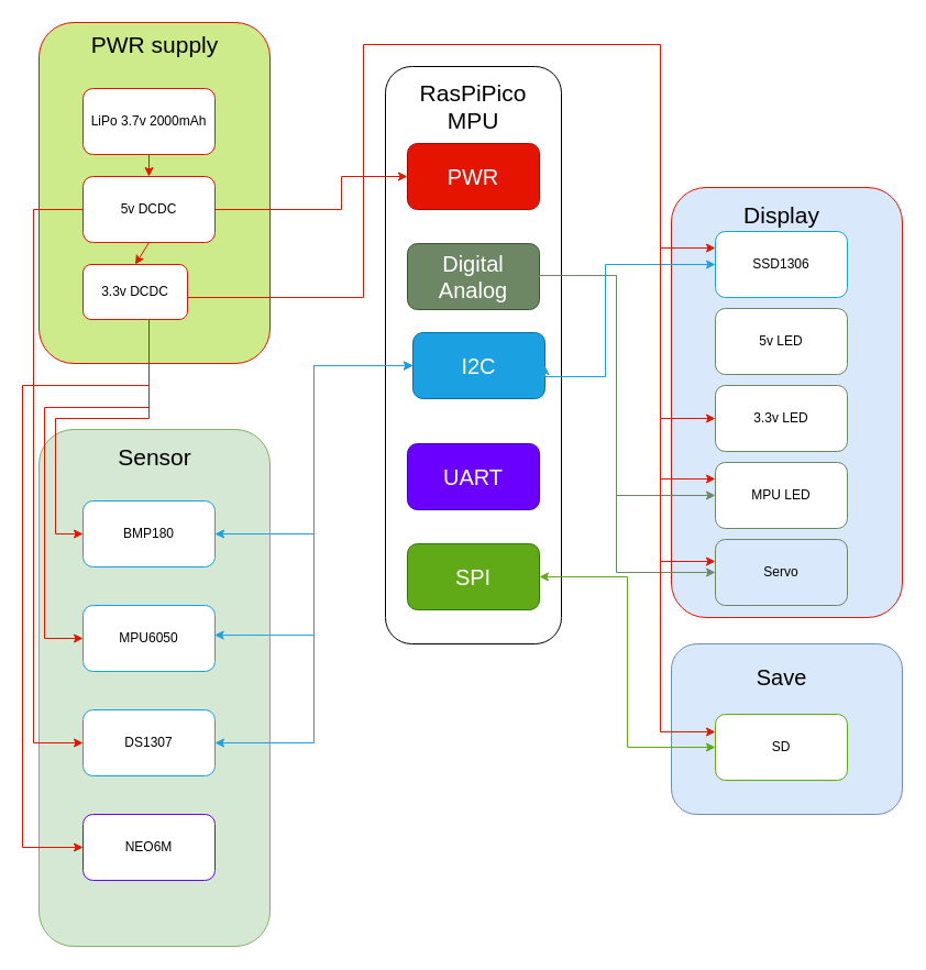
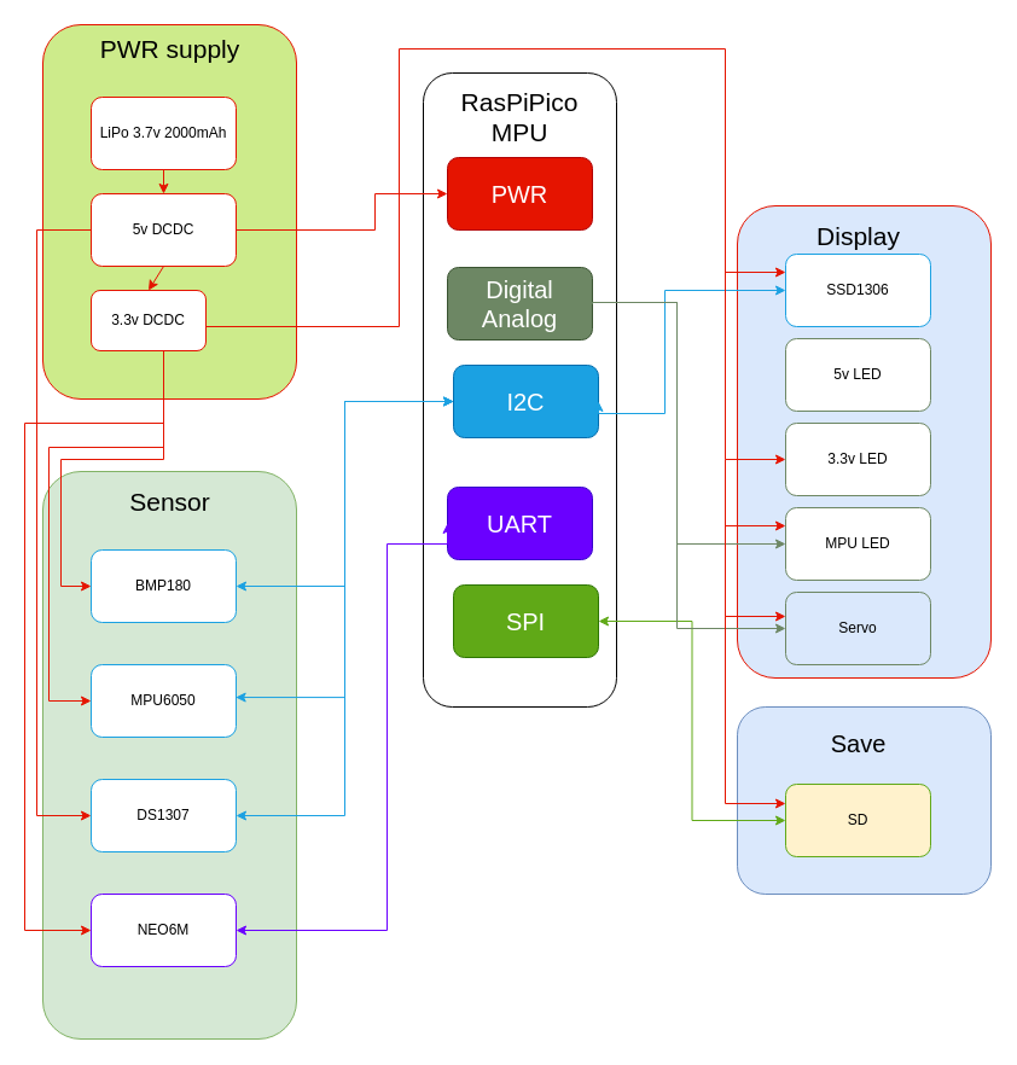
- <mxCell id="26" value="&lt;font style=&quot;font-size: 20px;&quot;&gt;SPI&lt;/font&gt;" style="rounded=1;whiteSpace=wrap;html=1;fillColor=#60a917;fontColor=#ffffff;strokeColor=#2D7600;" vertex="1" parent="1"><mxGeometry x="370" y="494" width="120" height="60" as="geometry" /></mxCell>
+ <mxCell id="26" value="&lt;font style=&quot;font-size: 20px;&quot;&gt;SPI&lt;/font&gt;" style="rounded=1;whiteSpace=wrap;html=1;fillColor=#60a917;fontColor=#ffffff;strokeColor=#2D7600;" vertex="1" parent="1"><mxGeometry x="375" y="484" width="120" height="60" as="geometry" /></mxCell>
+ <mxCell id="25" value="" style="endArrow=classic;startArrow=classic;html=1;rounded=0;edgeStyle=orthogonalEdgeStyle;exitX=1;exitY=0.5;exitDx=0;exitDy=0;entryX=0;entryY=0.5;entryDx=0;entryDy=0;strokeColor=#6a00ff;" edge="1" parent="1" source="23" target="24"><mxGeometry width="50" height="50" relative="1" as="geometry"><mxPoint x="230" y="410" as="sourcePoint" /><mxPoint x="280" y="360" as="targetPoint" /><Array as="points"><mxPoint x="320" y="770" /><mxPoint x="320" y="450" /></Array></mxGeometry></mxCell>
- <mxCell id="9" value="SD" style="rounded=1;whiteSpace=wrap;html=1;strokeColor=#60a917;" vertex="1" parent="1"><mxGeometry x="650" y="649" width="120" height="60" as="geometry" /></mxCell>
+ <mxCell id="9" value="SD" style="rounded=1;whiteSpace=wrap;html=1;strokeColor=#60a917;fillColor=#fff2cc;" vertex="1" parent="1"><mxGeometry x="650" y="649" width="120" height="60" as="geometry" /></mxCell>
